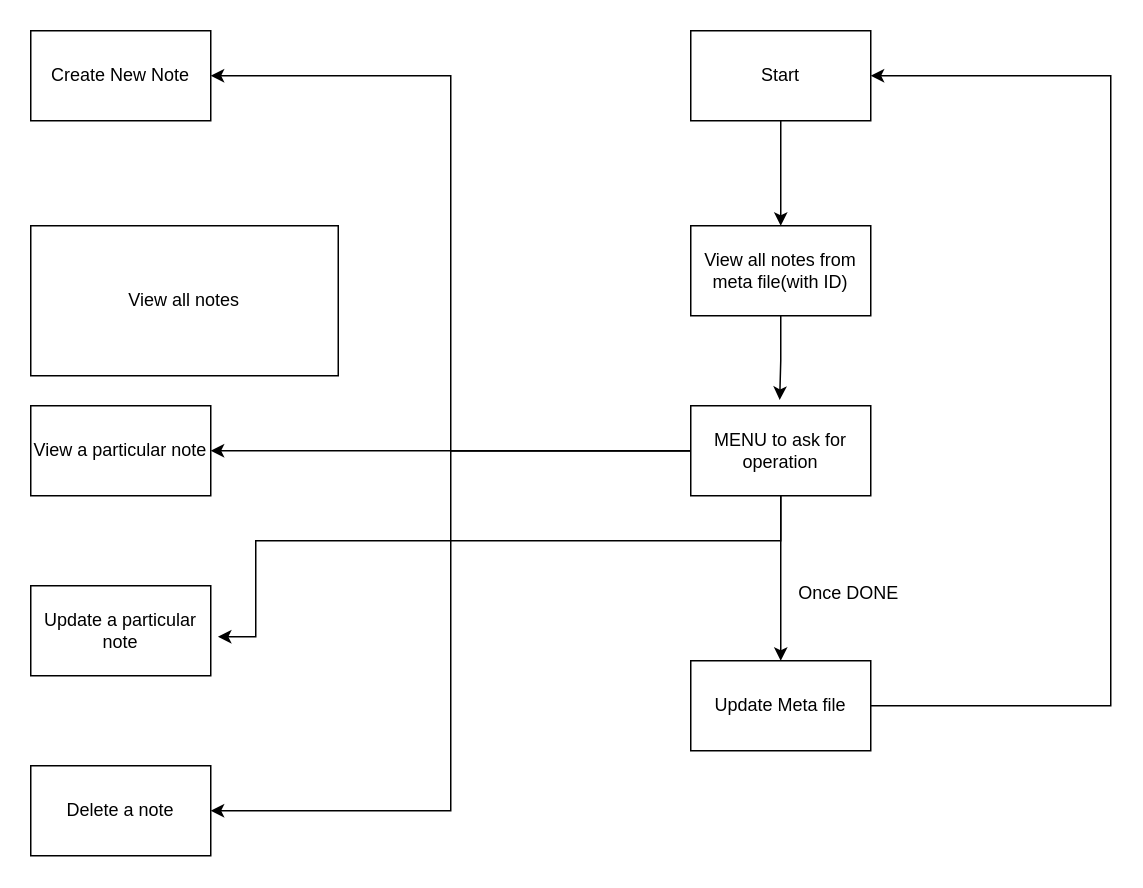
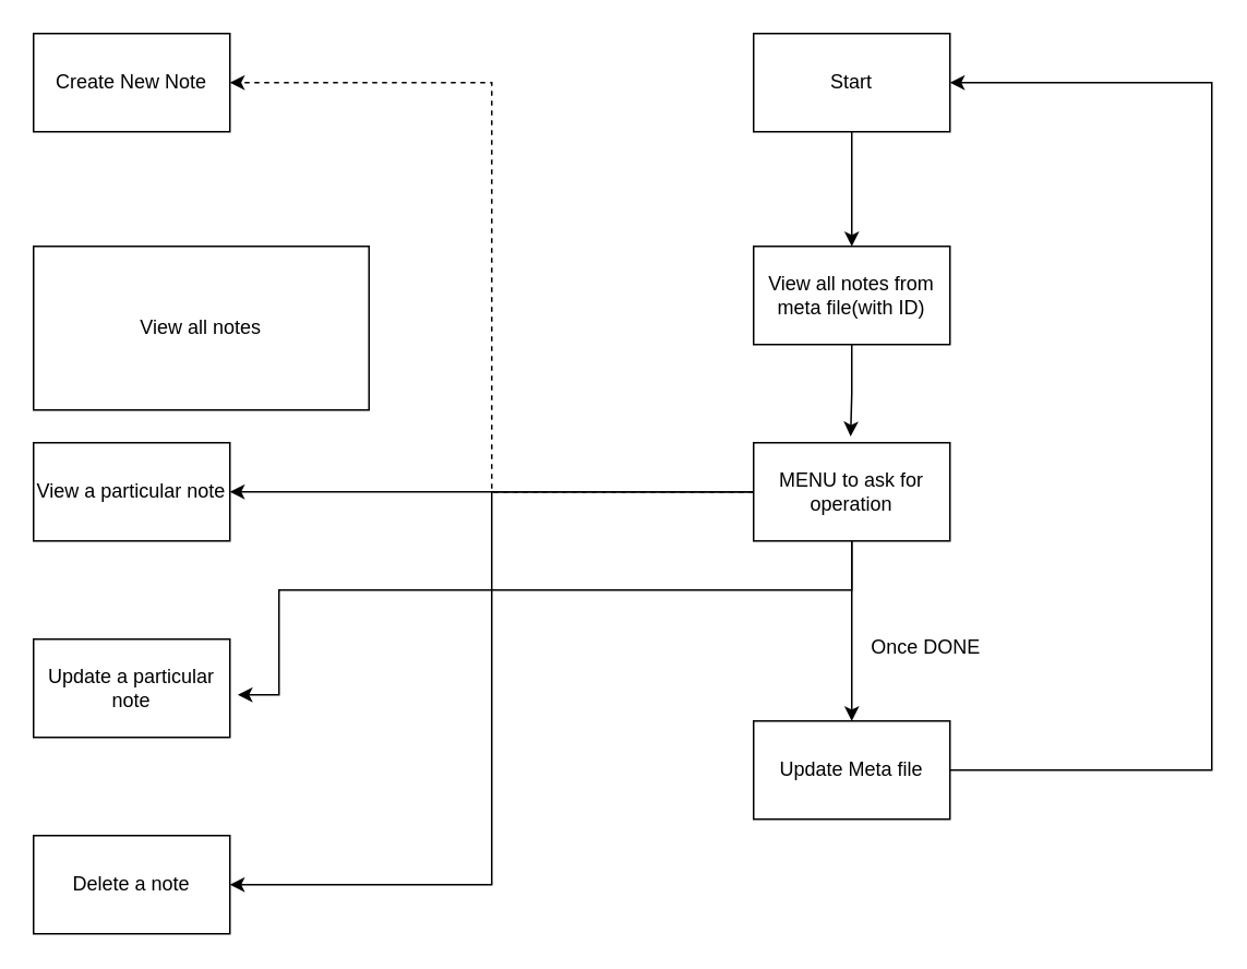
- <mxCell id="10" style="edgeStyle=orthogonalEdgeStyle;rounded=0;orthogonalLoop=1;jettySize=auto;html=1;entryX=1;entryY=0.5;entryDx=0;entryDy=0;" edge="1" parent="1" source="14" target="2"><mxGeometry relative="1" as="geometry" /></mxCell>
+ <mxCell id="10" style="edgeStyle=orthogonalEdgeStyle;rounded=0;orthogonalLoop=1;jettySize=auto;html=1;entryX=1;entryY=0.5;entryDx=0;entryDy=0;dashed=1;" edge="1" parent="1" source="14" target="2"><mxGeometry relative="1" as="geometry" /></mxCell>
